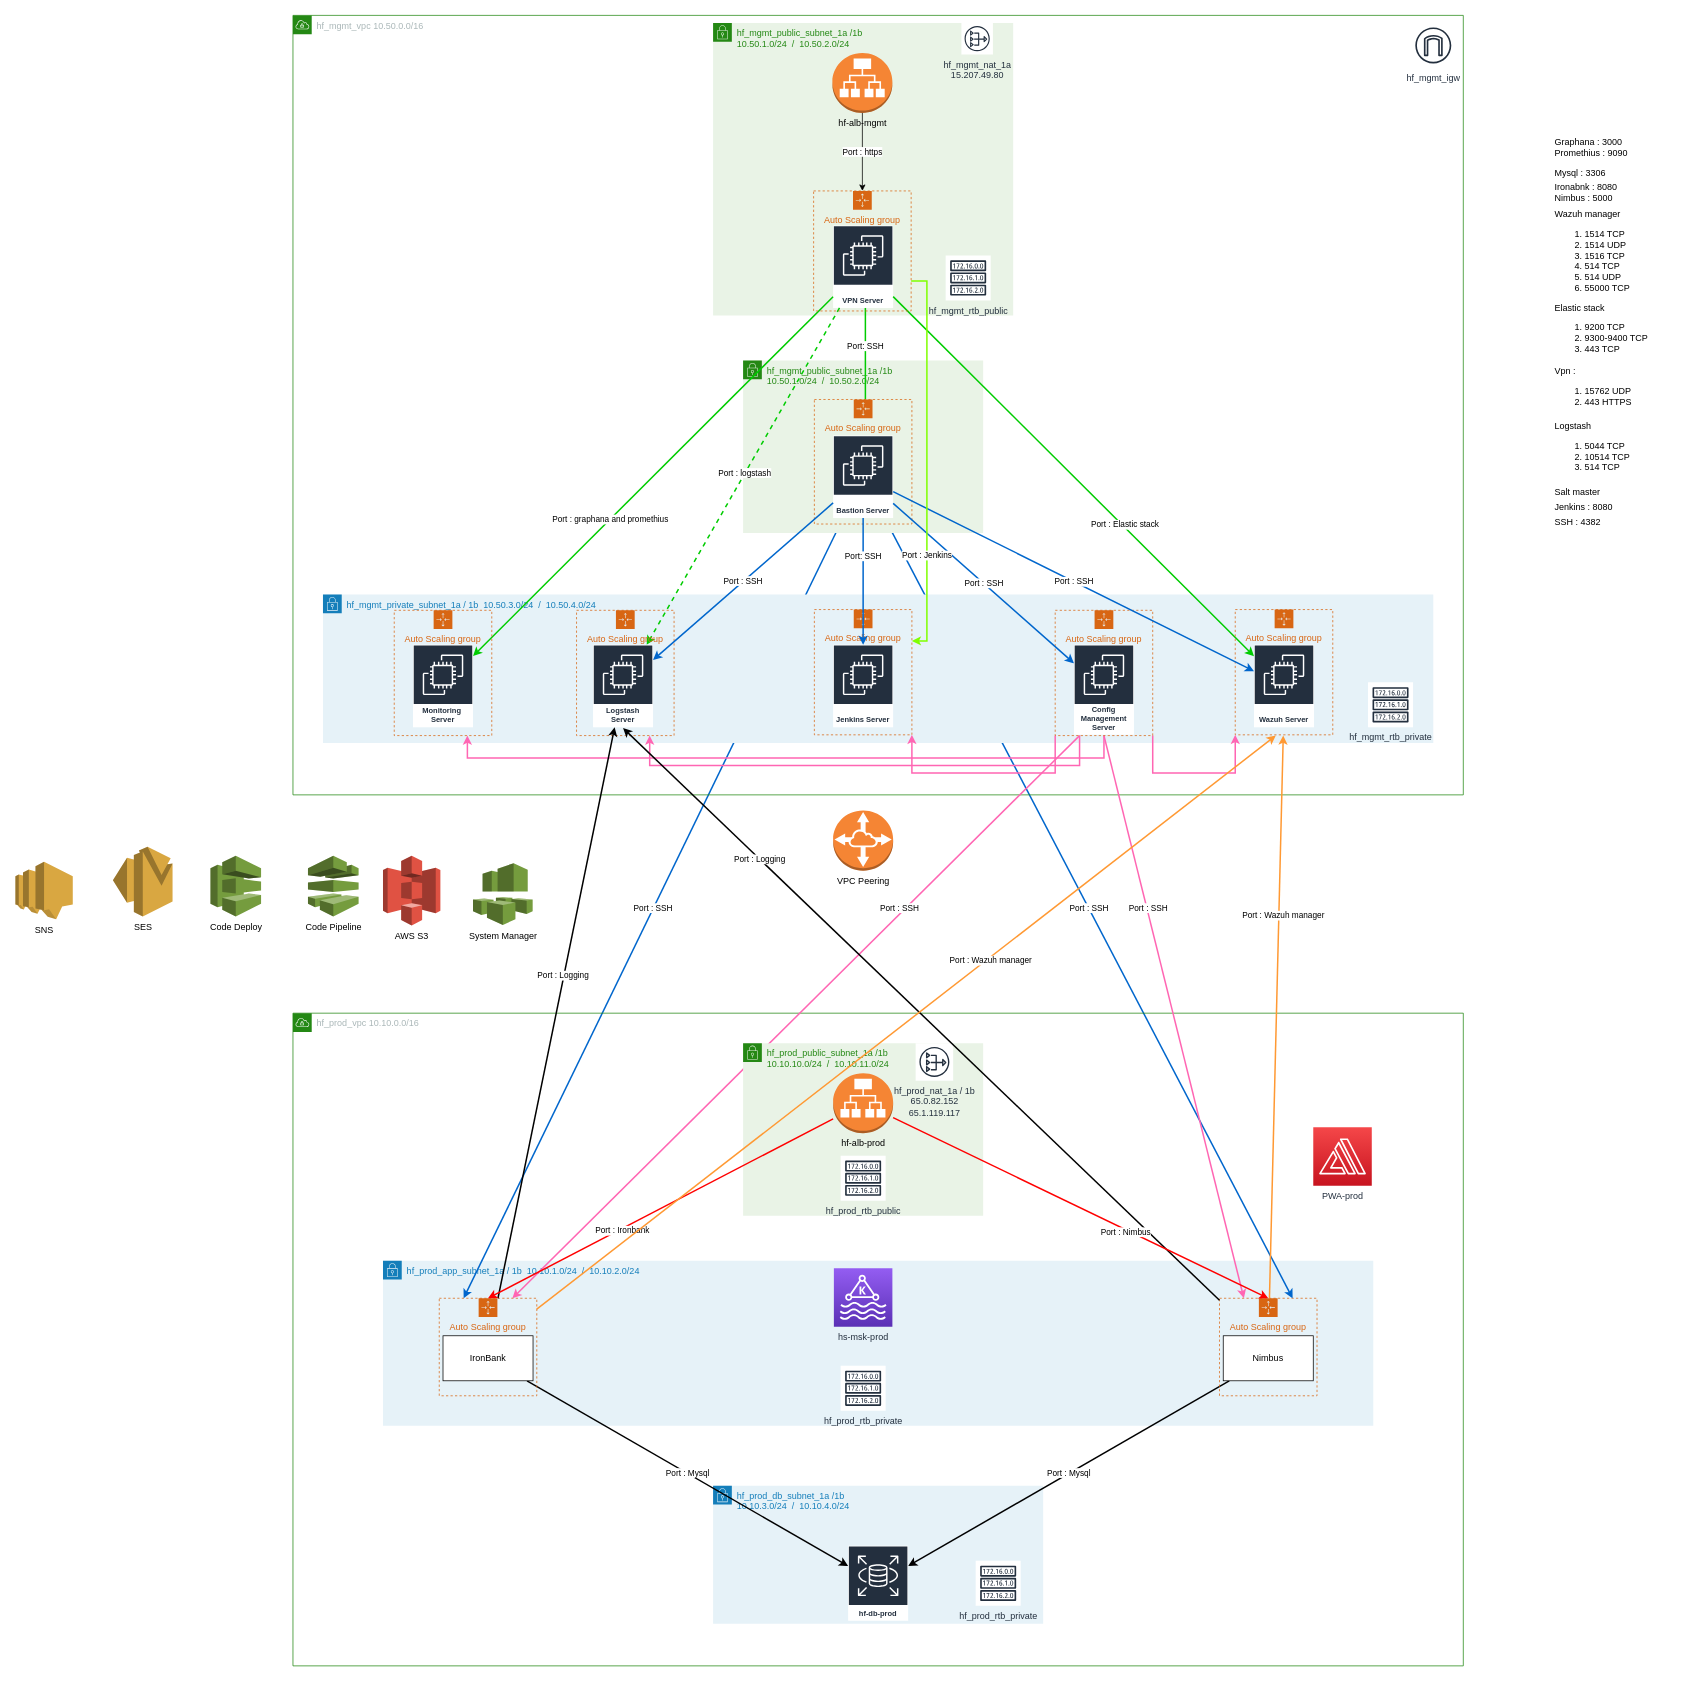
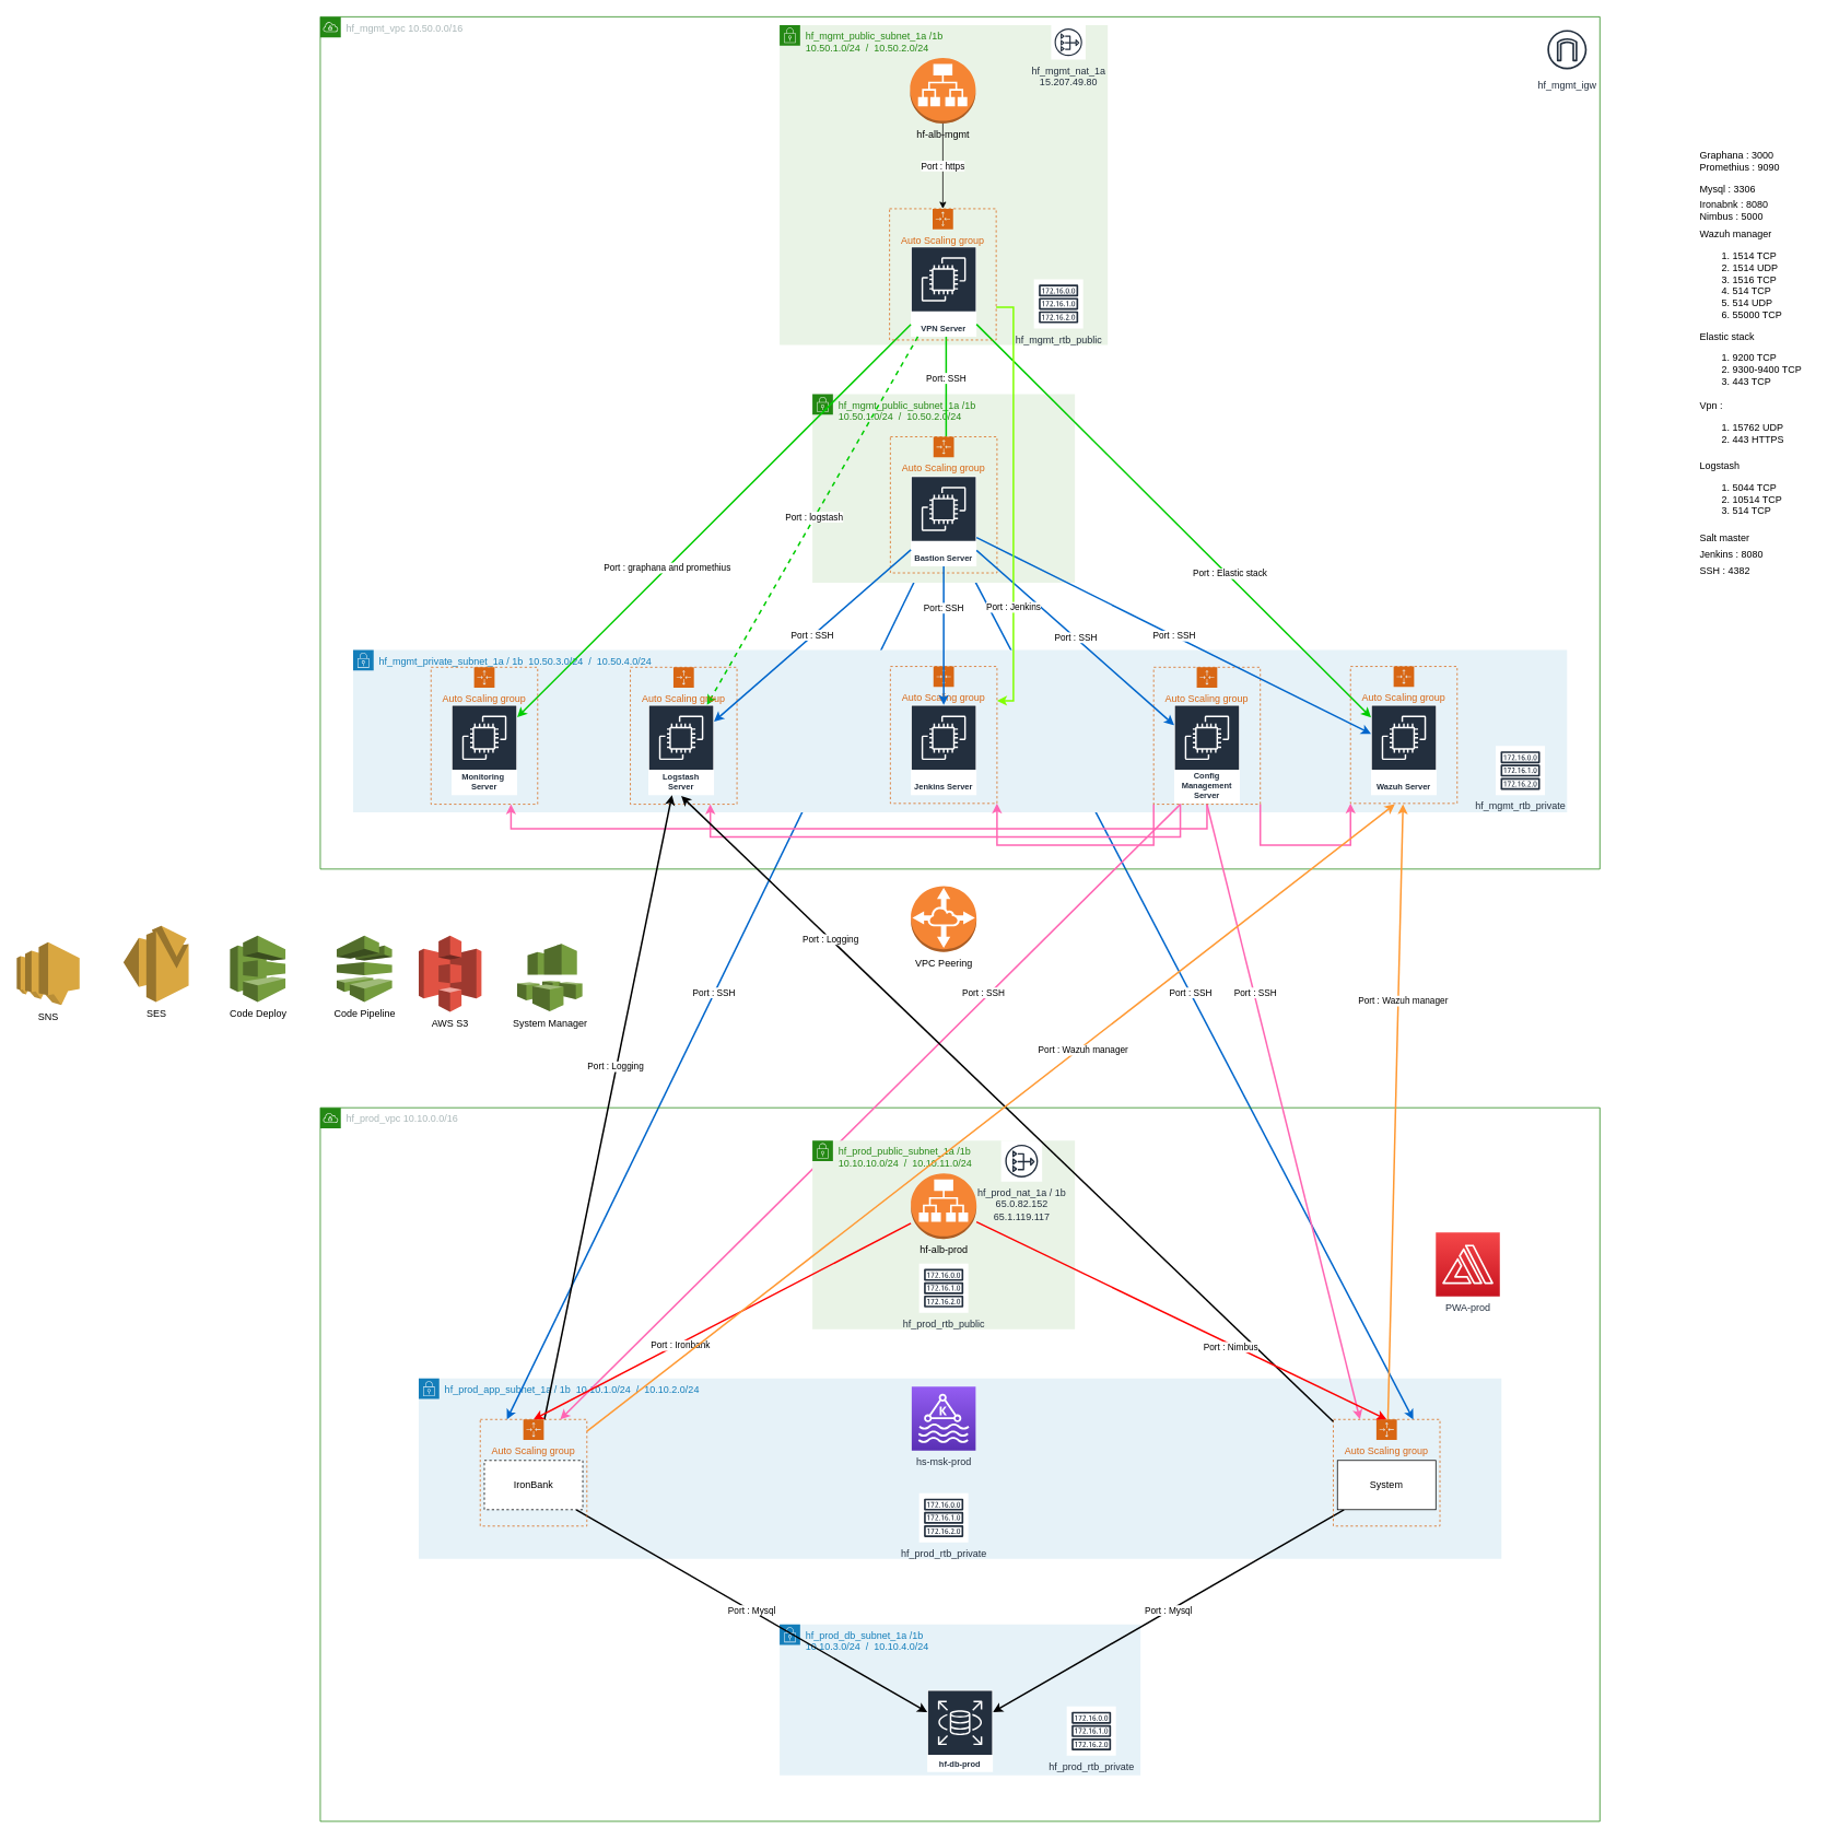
- <mxCell id="5" value="IronBank" style="rounded=0;whiteSpace=wrap;html=1;" vertex="1" parent="1"><mxGeometry x="590" y="1780" width="120" height="60" as="geometry" /></mxCell>
+ <mxCell id="5" value="IronBank" style="rounded=0;whiteSpace=wrap;html=1;dashed=1;" vertex="1" parent="1"><mxGeometry x="590" y="1780" width="120" height="60" as="geometry" /></mxCell>
- <mxCell id="7" value="Nimbus" style="rounded=0;whiteSpace=wrap;html=1;" vertex="1" parent="1"><mxGeometry x="1630" y="1780" width="120" height="60" as="geometry" /></mxCell>
+ <mxCell id="7" value="System" style="rounded=0;whiteSpace=wrap;html=1;" vertex="1" parent="1"><mxGeometry x="1630" y="1780" width="120" height="60" as="geometry" /></mxCell>
